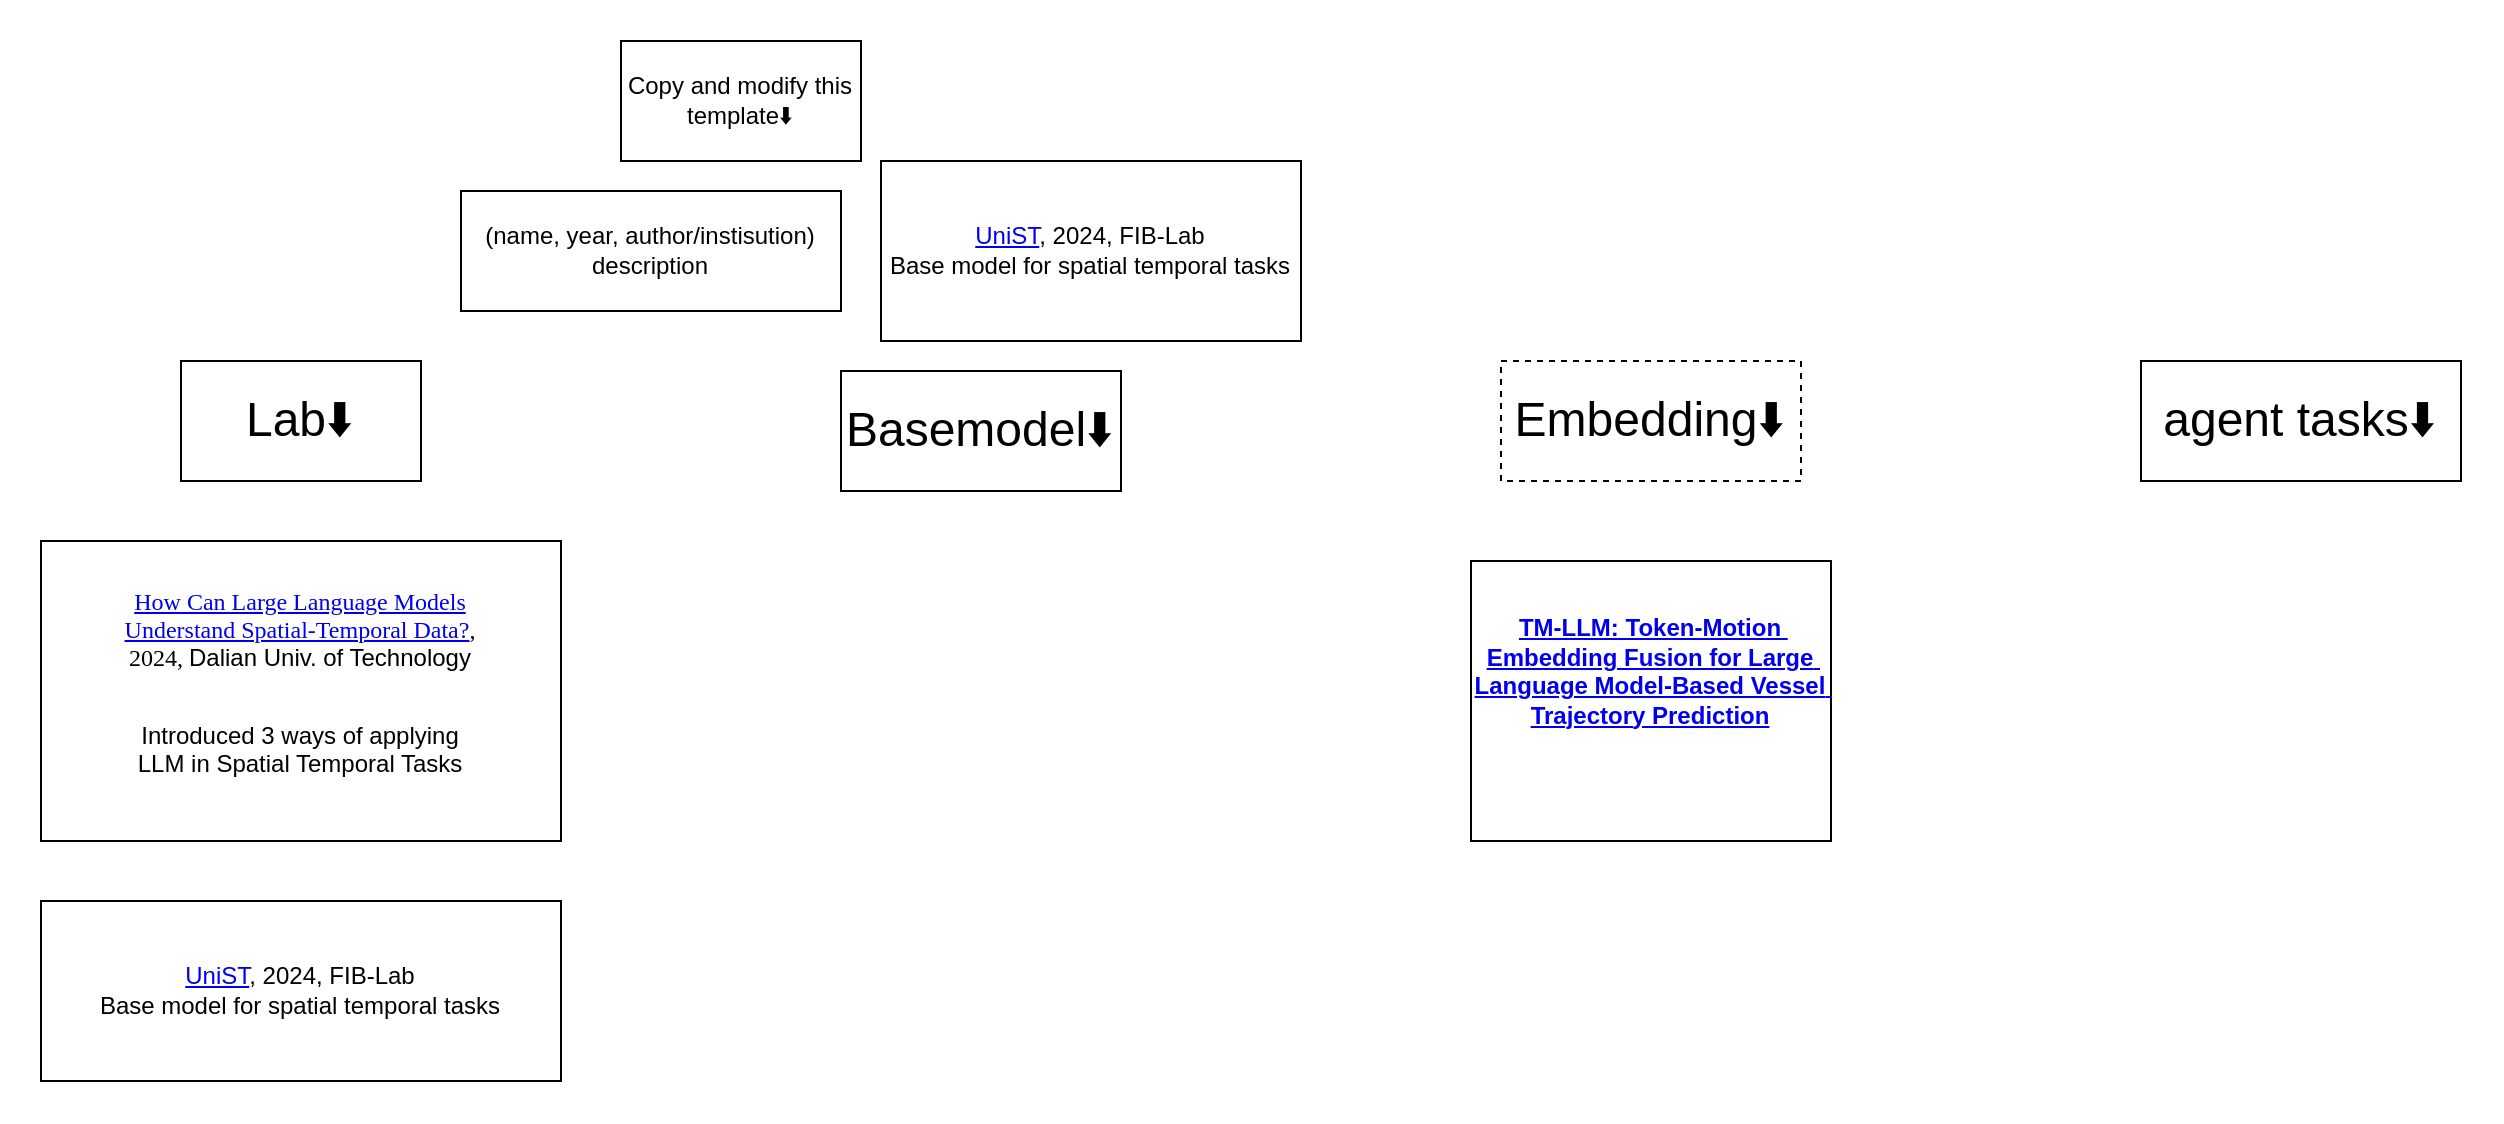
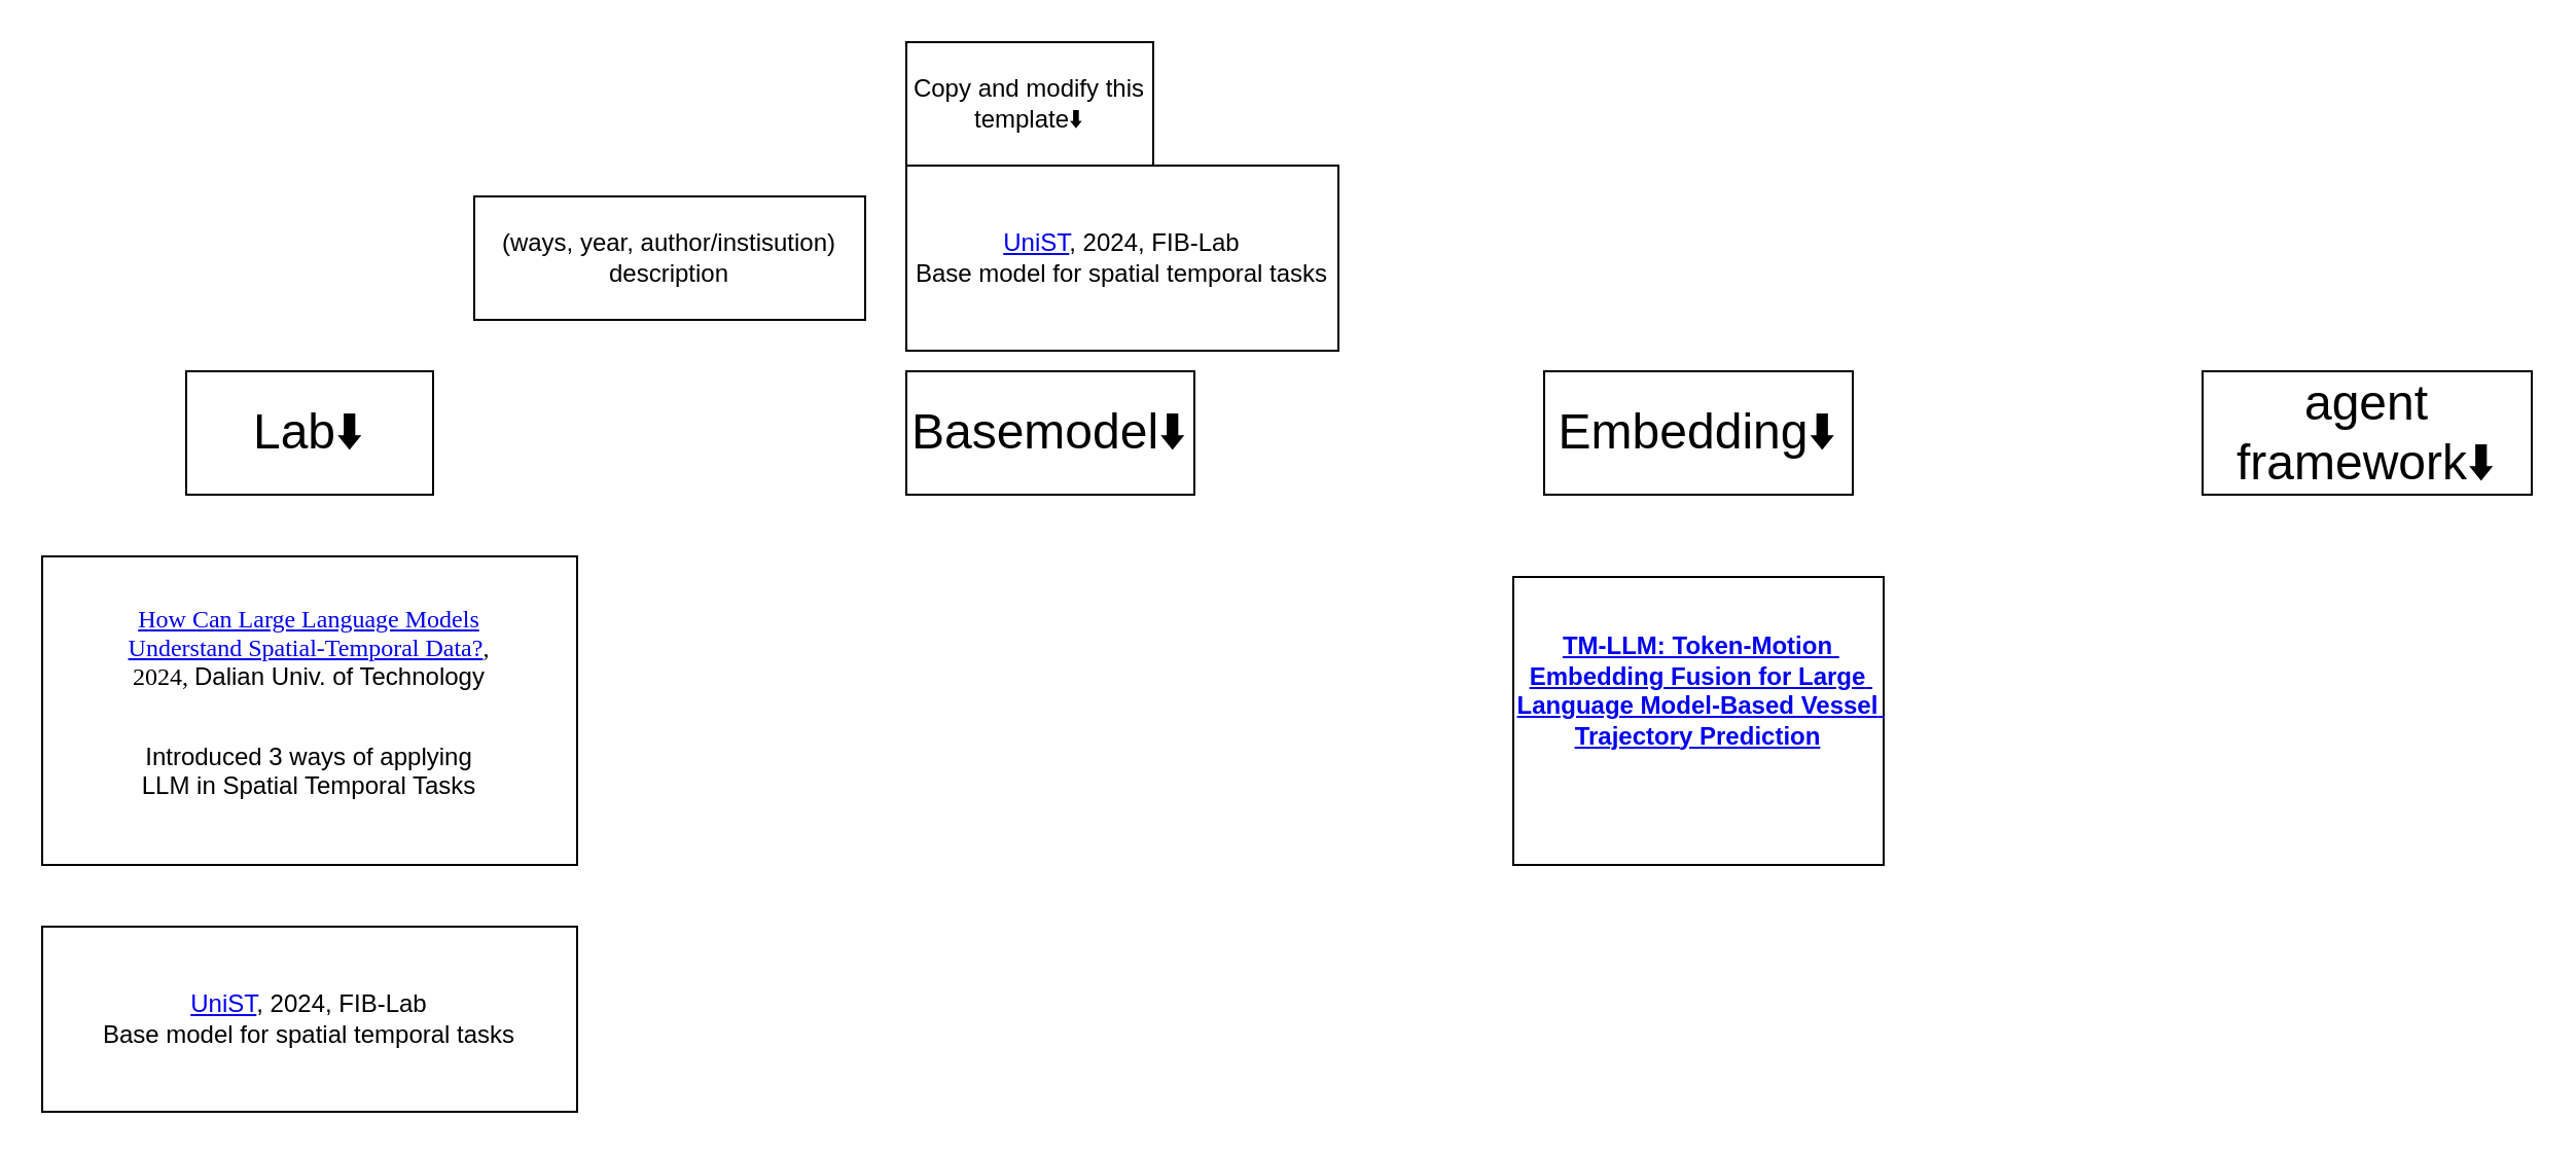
- <mxCell id="4" value="Copy and modify this template⬇️" style="rounded=0;whiteSpace=wrap;html=1;" parent="1" vertex="1"><mxGeometry x="310" y="20" width="120" height="60" as="geometry" /></mxCell>
+ <mxCell id="4" value="Copy and modify this template⬇️" style="rounded=0;whiteSpace=wrap;html=1;" parent="1" vertex="1"><mxGeometry x="440" y="20" width="120" height="60" as="geometry" /></mxCell>
- <mxCell id="9" value="(name, year, author/instisution)&lt;br&gt;description" style="rounded=0;whiteSpace=wrap;html=1;" parent="1" vertex="1"><mxGeometry x="230" y="95" width="190" height="60" as="geometry" /></mxCell>
+ <mxCell id="9" value="(ways, year, author/instisution)&lt;br&gt;description" style="rounded=0;whiteSpace=wrap;html=1;" parent="1" vertex="1"><mxGeometry x="230" y="95" width="190" height="60" as="geometry" /></mxCell>
- <mxCell id="7" value="&lt;span style=&quot;font-size: 24px;&quot;&gt;Embedding⬇️&lt;/span&gt;" style="rounded=0;whiteSpace=wrap;html=1;dashed=1;" parent="1" vertex="1"><mxGeometry x="750" y="180" width="150" height="60" as="geometry" /></mxCell>
+ <mxCell id="7" value="&lt;span style=&quot;font-size: 24px;&quot;&gt;Embedding⬇️&lt;/span&gt;" style="rounded=0;whiteSpace=wrap;html=1;" parent="1" vertex="1"><mxGeometry x="750" y="180" width="150" height="60" as="geometry" /></mxCell>
- <mxCell id="8" value="&lt;span style=&quot;font-size: 24px;&quot;&gt;agent tasks⬇️&lt;/span&gt;" style="rounded=0;whiteSpace=wrap;html=1;" parent="1" vertex="1"><mxGeometry x="1070" y="180" width="160" height="60" as="geometry" /></mxCell>
+ <mxCell id="8" value="&lt;span style=&quot;font-size: 24px;&quot;&gt;agent framework⬇️&lt;/span&gt;" style="rounded=0;whiteSpace=wrap;html=1;" parent="1" vertex="1"><mxGeometry x="1070" y="180" width="160" height="60" as="geometry" /></mxCell>
- <mxCell id="6" value="&lt;font style=&quot;font-size: 24px;&quot;&gt;Basemodel⬇️&lt;/font&gt;" style="rounded=0;whiteSpace=wrap;html=1;" parent="1" vertex="1"><mxGeometry x="420" y="185" width="140" height="60" as="geometry" /></mxCell>
+ <mxCell id="6" value="&lt;font style=&quot;font-size: 24px;&quot;&gt;Basemodel⬇️&lt;/font&gt;" style="rounded=0;whiteSpace=wrap;html=1;" parent="1" vertex="1"><mxGeometry x="440" y="180" width="140" height="60" as="geometry" /></mxCell>
